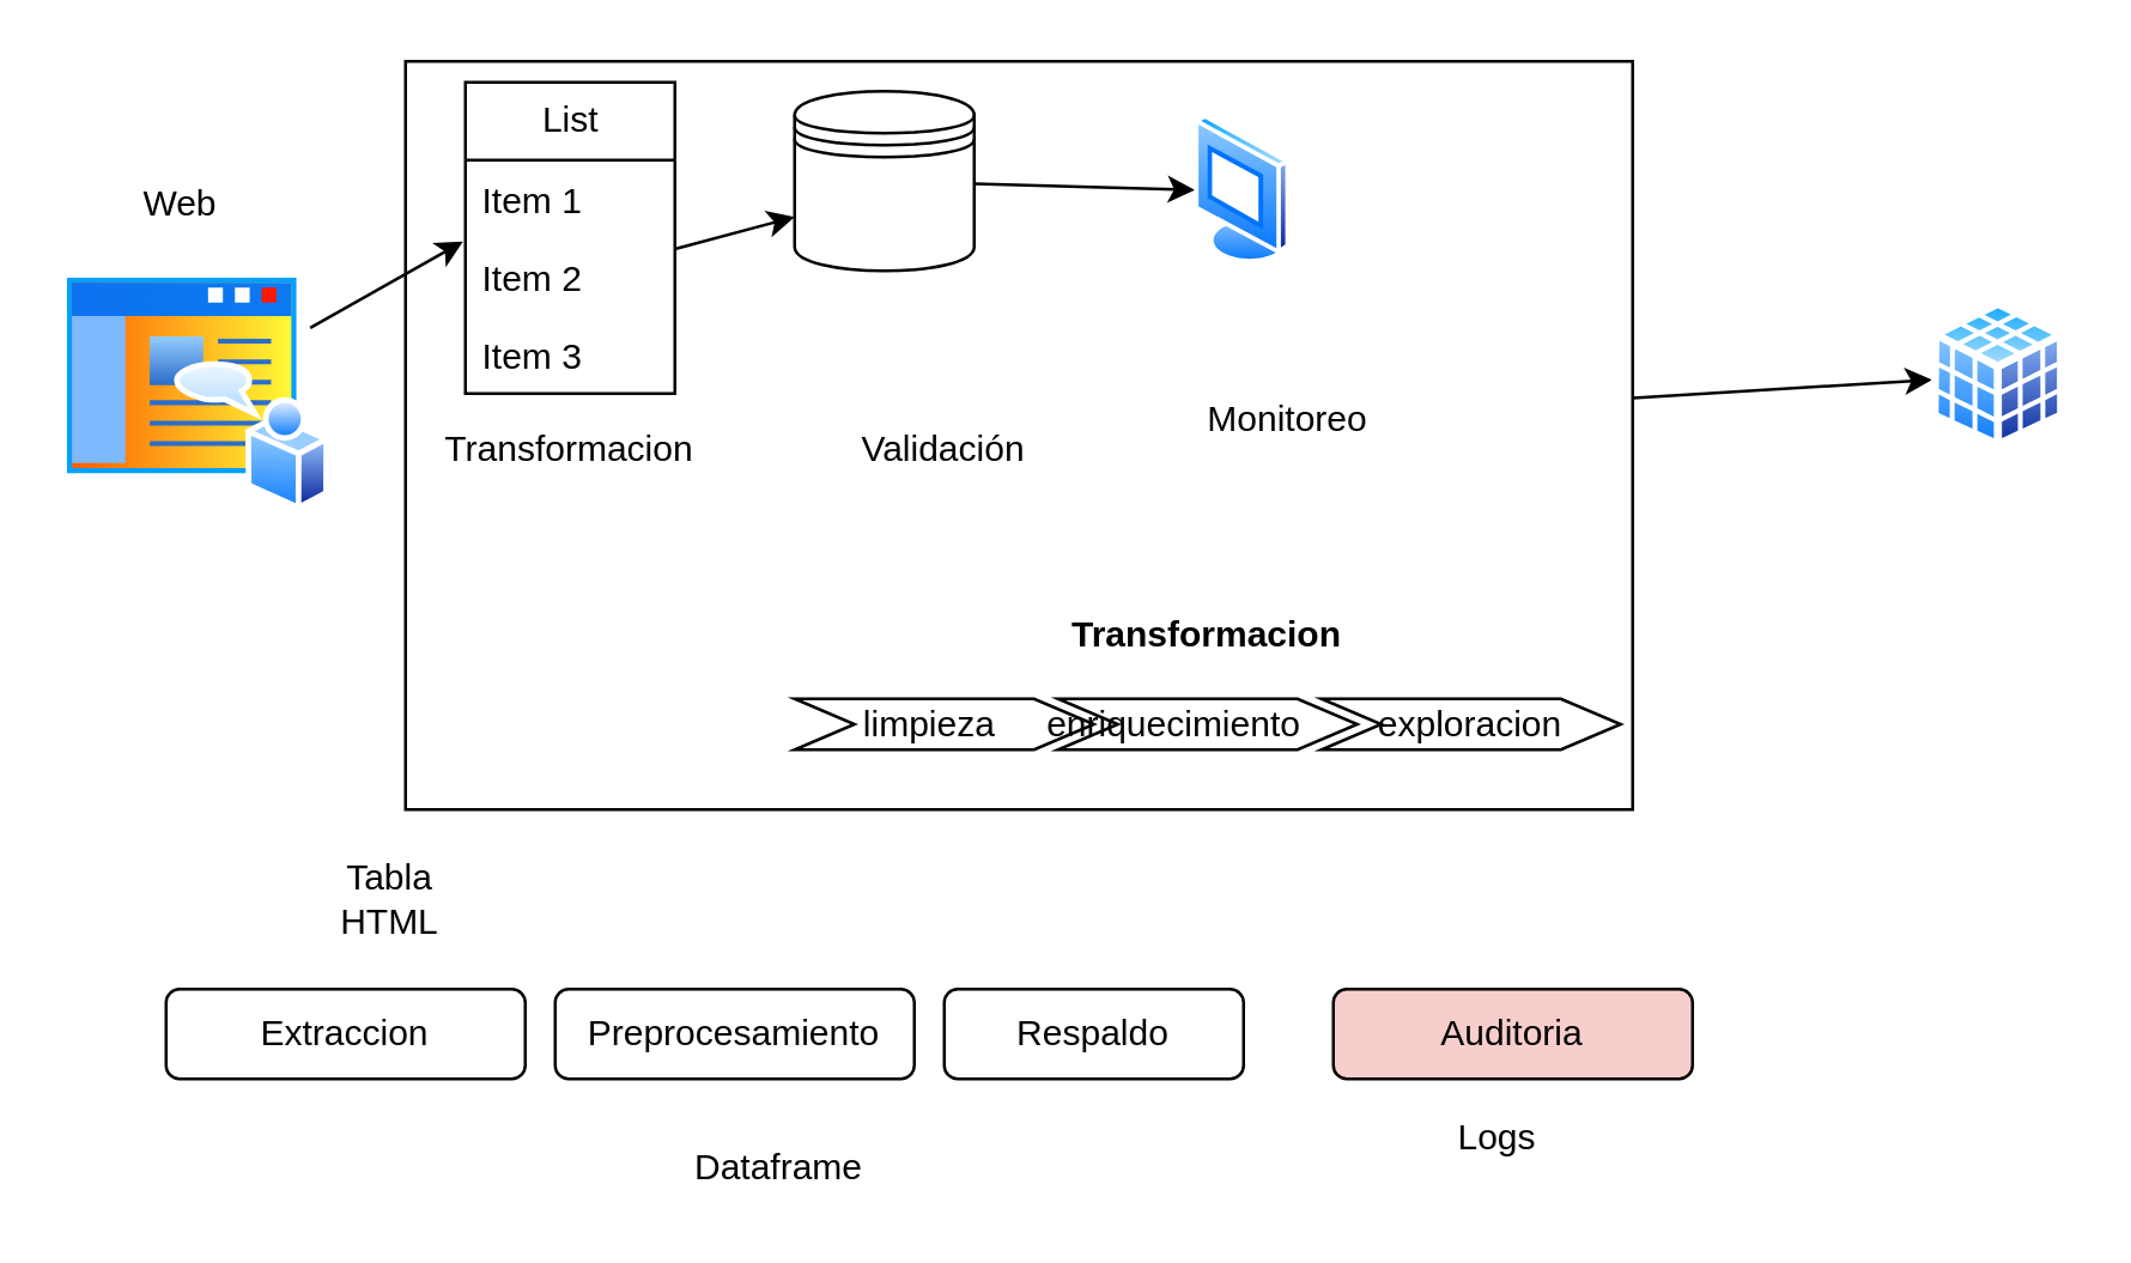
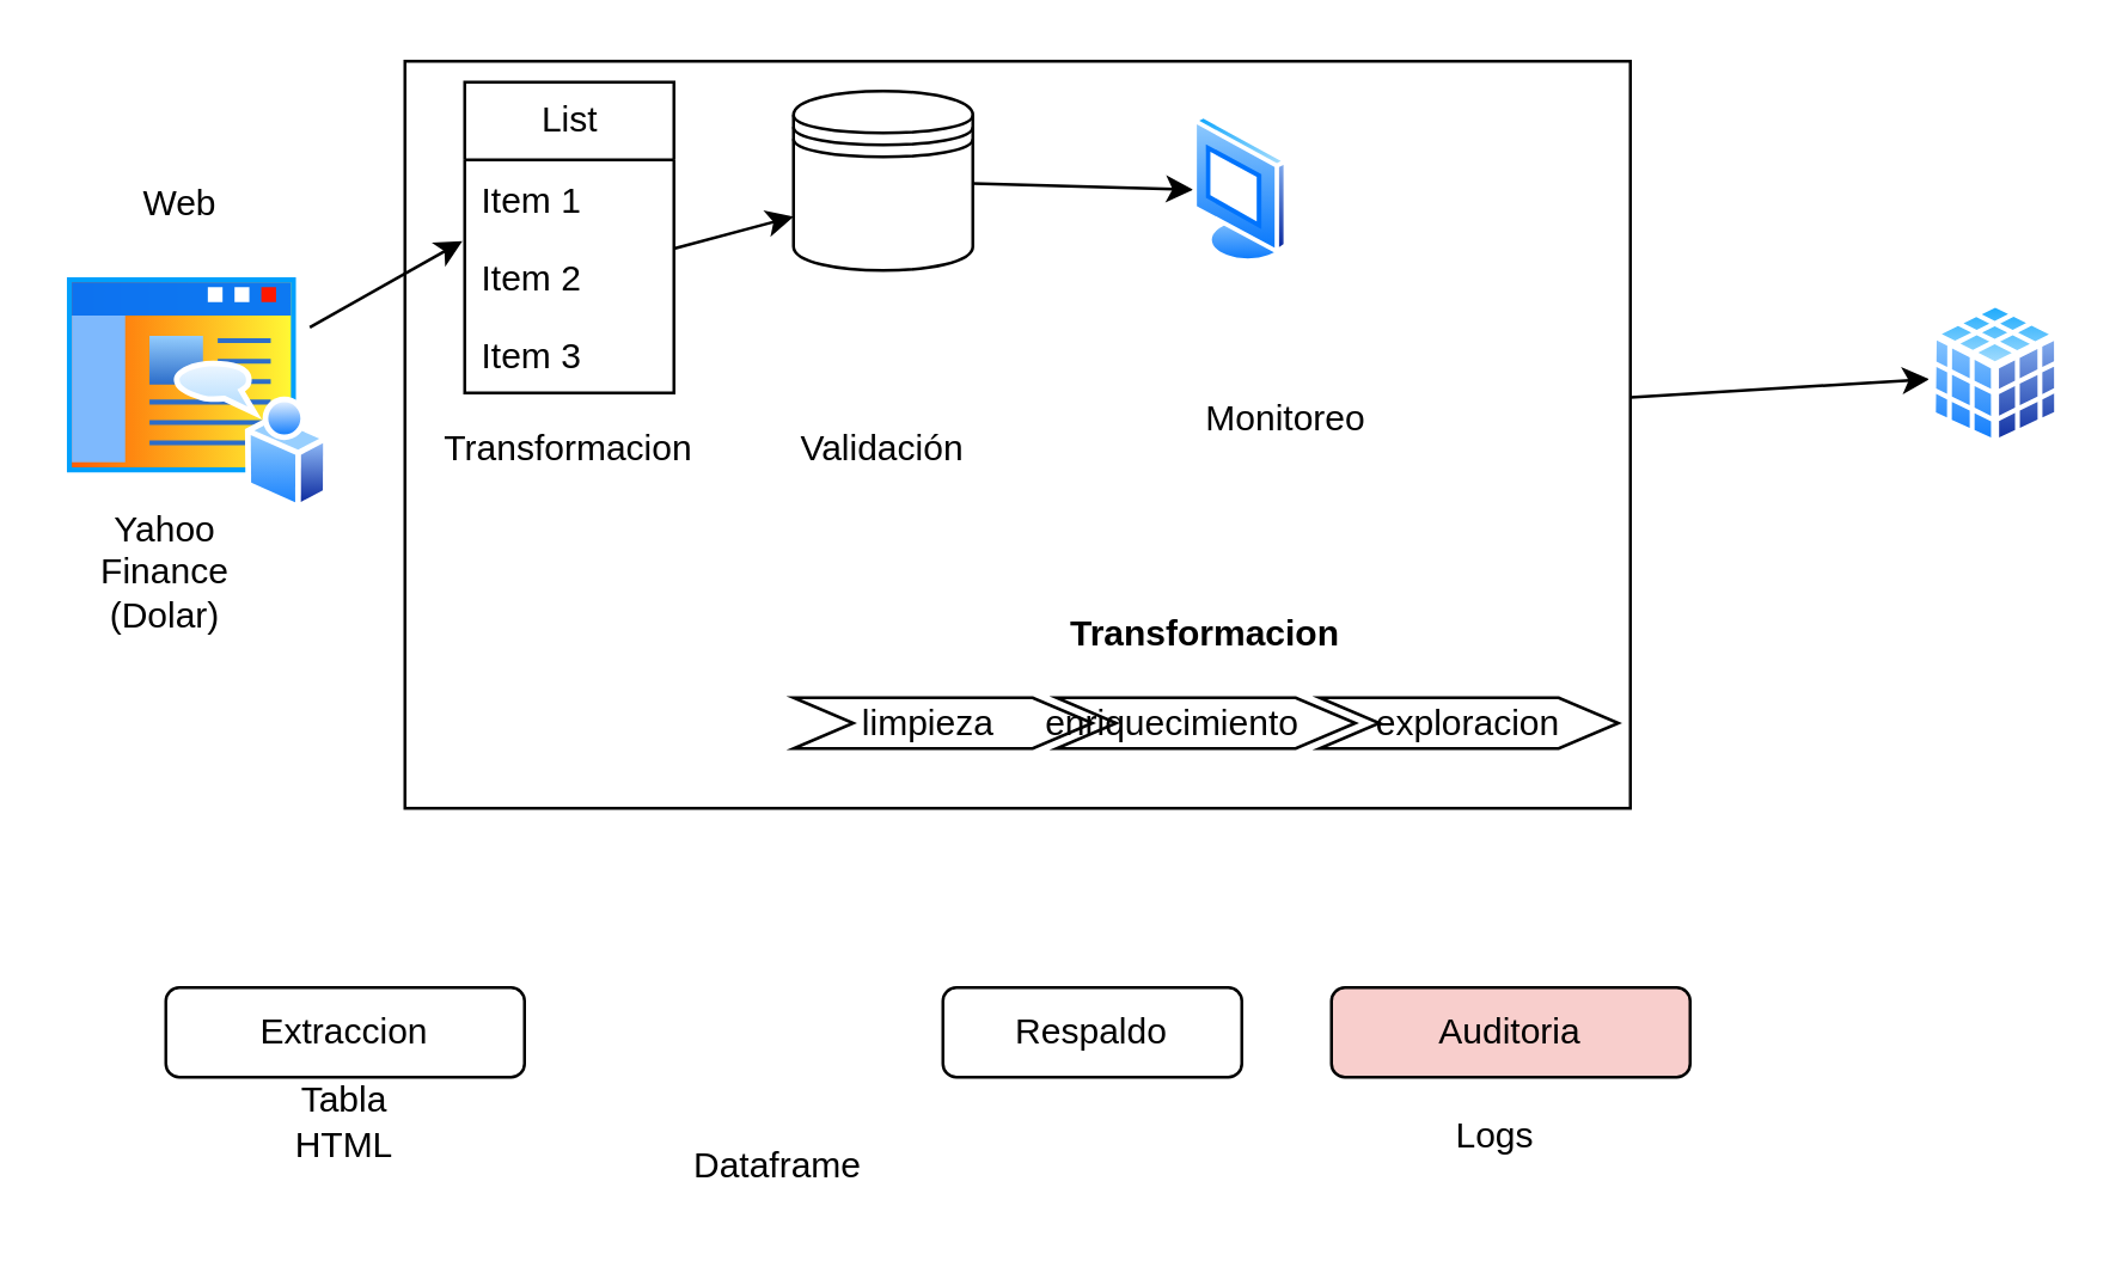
- <mxCell id="21" value="Validación" style="text;html=1;align=center;verticalAlign=middle;whiteSpace=wrap;rounded=0;" vertex="1" parent="1"><mxGeometry x="285" y="140" width="60" height="20" as="geometry" /></mxCell>
+ <mxCell id="21" value="Validación" style="text;html=1;align=center;verticalAlign=middle;whiteSpace=wrap;rounded=0;" vertex="1" parent="1"><mxGeometry x="265" y="140" width="60" height="20" as="geometry" /></mxCell>
+ <mxCell id="11" value="Yahoo Finance (Dolar)" style="text;html=1;align=center;verticalAlign=middle;whiteSpace=wrap;rounded=0;" vertex="1" parent="1"><mxGeometry x="25" y="171" width="60" height="39" as="geometry" /></mxCell>
- <mxCell id="3" value="Tabla HTML" style="text;html=1;align=center;verticalAlign=middle;whiteSpace=wrap;rounded=0;" vertex="1" parent="1"><mxGeometry x="100" y="285" width="60" height="30" as="geometry" /></mxCell>
+ <mxCell id="3" value="Tabla HTML" style="text;html=1;align=center;verticalAlign=middle;whiteSpace=wrap;rounded=0;" vertex="1" parent="1"><mxGeometry x="85" y="360" width="60" height="30" as="geometry" /></mxCell>
- <mxCell id="6" value="Preprocesamiento" style="rounded=1;whiteSpace=wrap;html=1;" vertex="1" parent="1"><mxGeometry x="185" y="330" width="120" height="30" as="geometry" /></mxCell>
